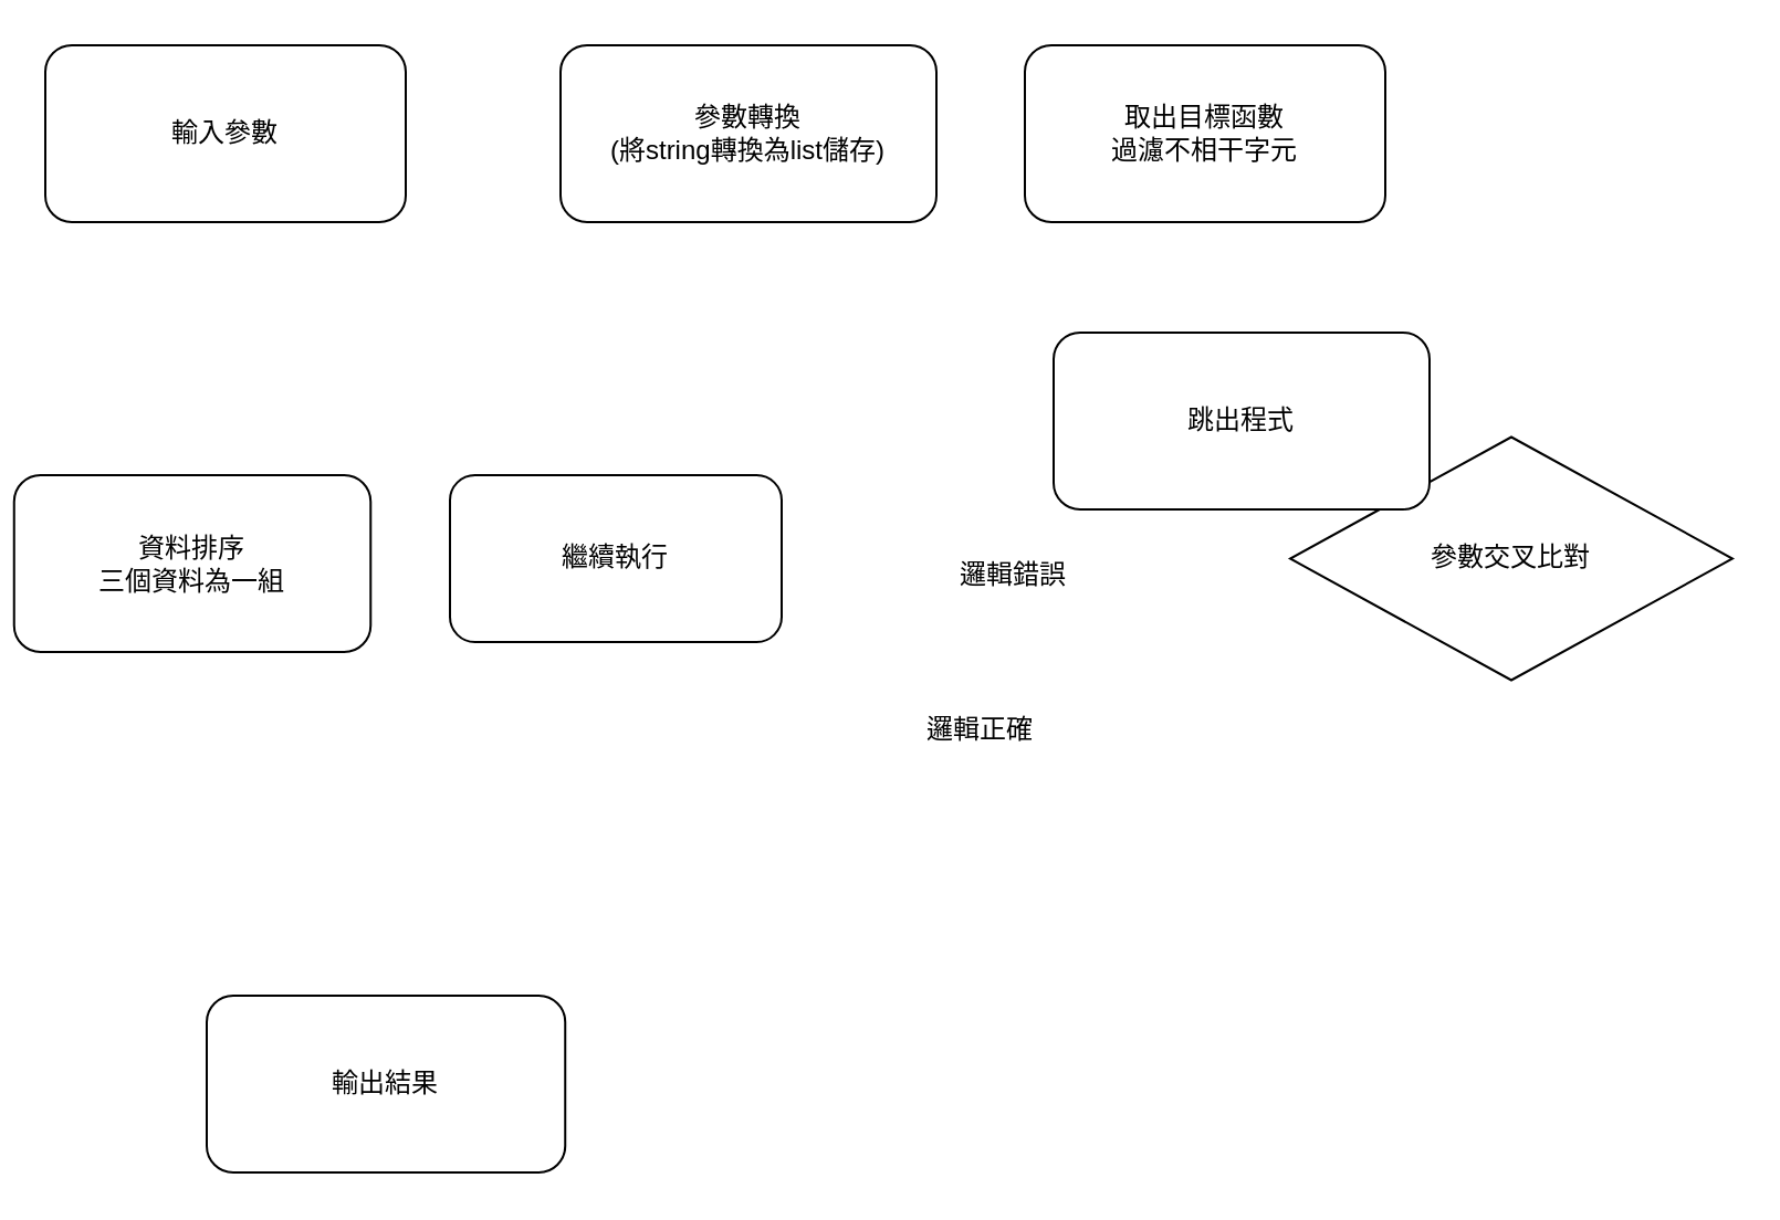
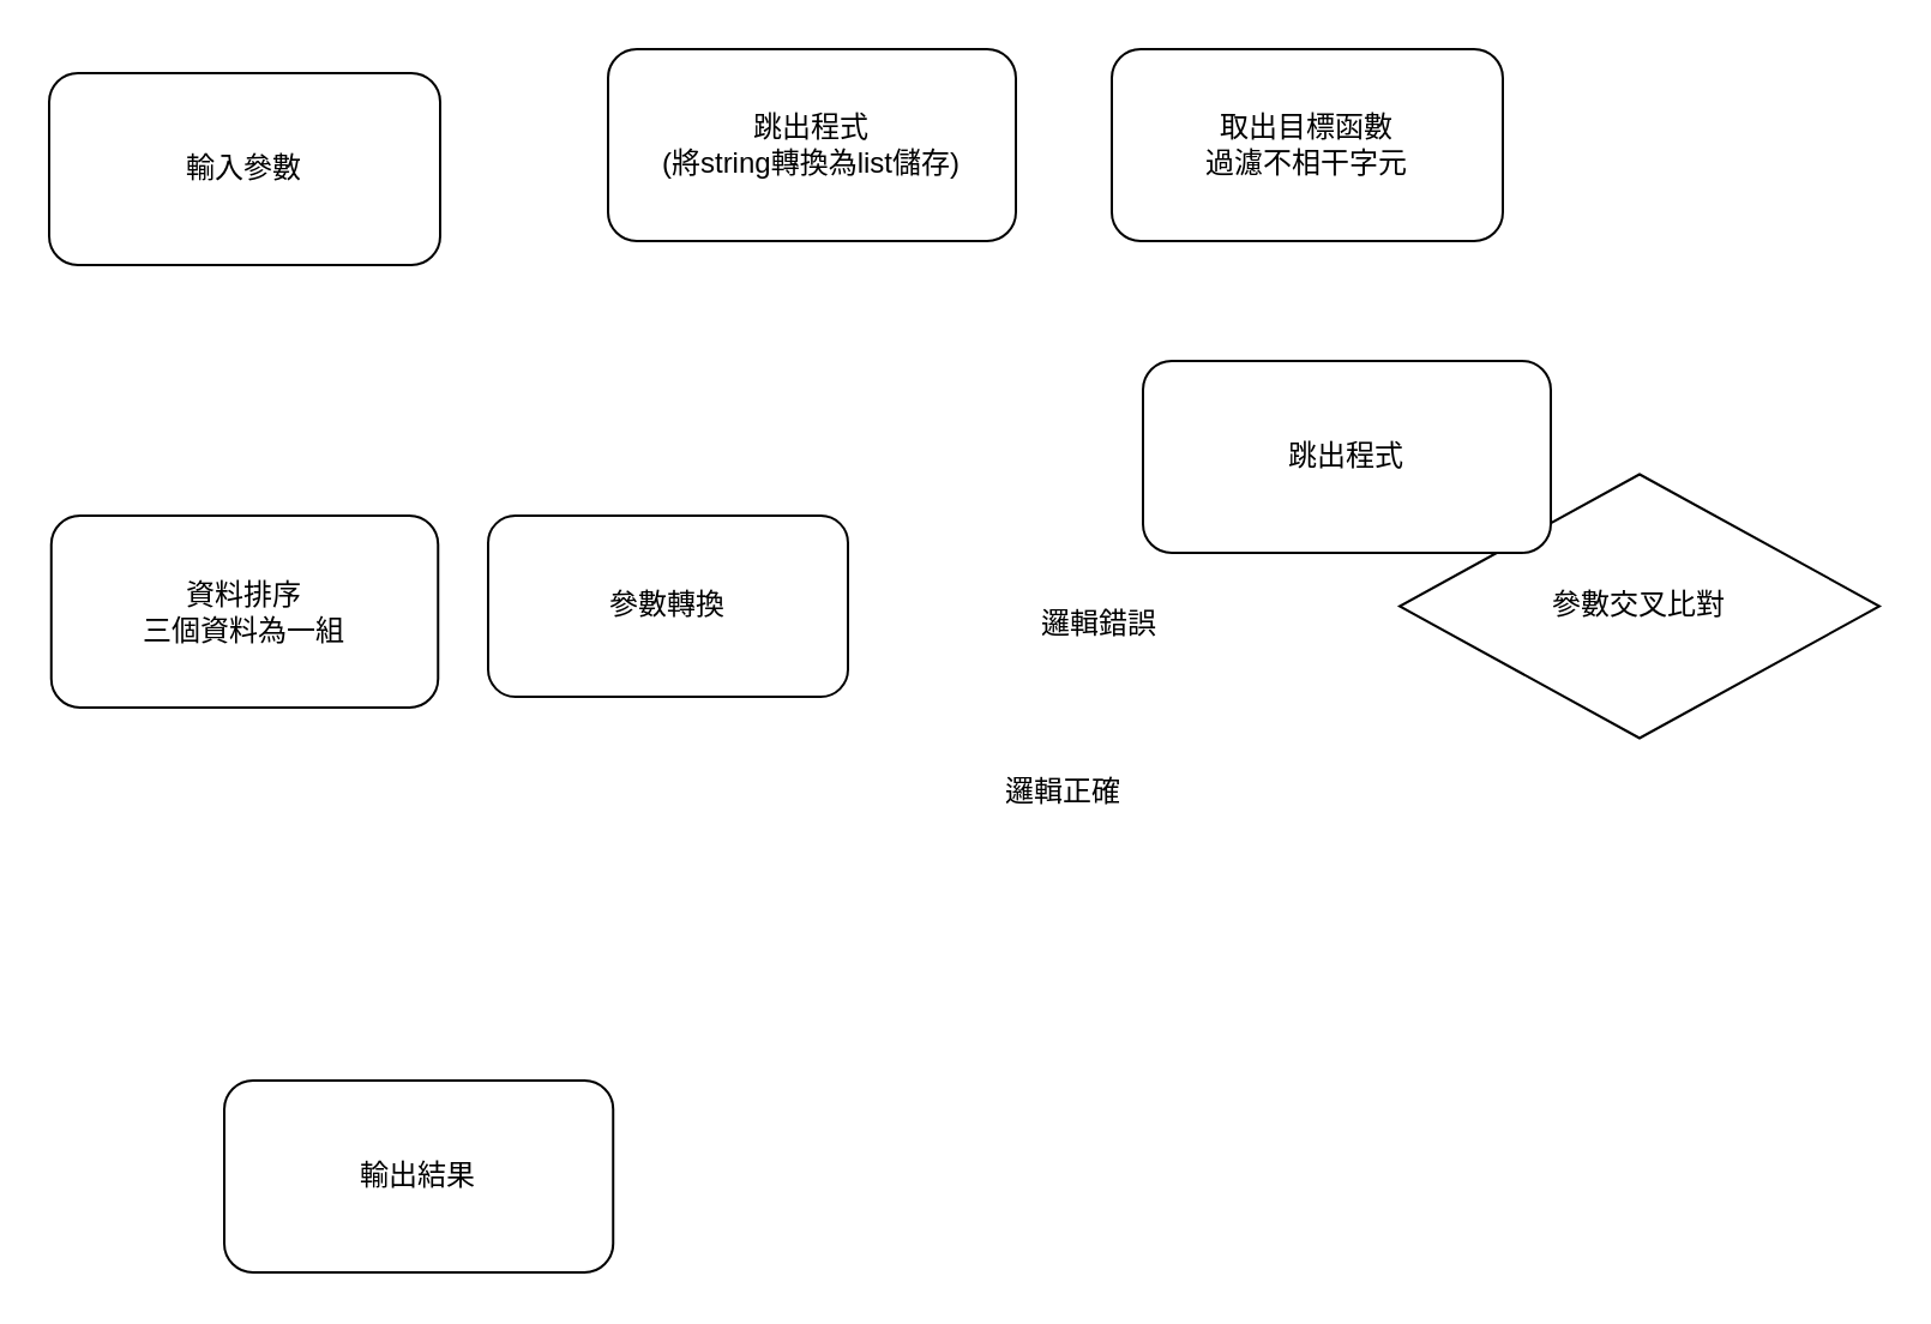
- <mxCell id="2" value="&lt;span&gt;輸入參數&lt;/span&gt;" style="rounded=1;whiteSpace=wrap;html=1;" parent="1" vertex="1"><mxGeometry x="20" y="20" width="163" height="80" as="geometry" /></mxCell>
+ <mxCell id="2" value="&lt;span&gt;輸入參數&lt;/span&gt;" style="rounded=1;whiteSpace=wrap;html=1;" parent="1" vertex="1"><mxGeometry x="20" y="30" width="163" height="80" as="geometry" /></mxCell>
- <mxCell id="5" value="&lt;span&gt;參數轉換&lt;br&gt;(將string轉換為list儲存)&lt;br&gt;&lt;/span&gt;" style="rounded=1;whiteSpace=wrap;html=1;" parent="1" vertex="1"><mxGeometry x="253" y="20" width="170" height="80" as="geometry" /></mxCell>
+ <mxCell id="5" value="&lt;span&gt;跳出程式&lt;br&gt;(將string轉換為list儲存)&lt;br&gt;&lt;/span&gt;" style="rounded=1;whiteSpace=wrap;html=1;" parent="1" vertex="1"><mxGeometry x="253" y="20" width="170" height="80" as="geometry" /></mxCell>
- <mxCell id="7" value="繼續執行" style="rounded=1;whiteSpace=wrap;html=1;" parent="1" vertex="1"><mxGeometry x="203" y="214.5" width="150" height="75.5" as="geometry" /></mxCell>
+ <mxCell id="7" value="參數轉換" style="rounded=1;whiteSpace=wrap;html=1;" parent="1" vertex="1"><mxGeometry x="203" y="214.5" width="150" height="75.5" as="geometry" /></mxCell>
- <mxCell id="3" value="資料排序&lt;br&gt;三個資料為一組" style="rounded=1;whiteSpace=wrap;html=1;" parent="1" vertex="1"><mxGeometry x="5.88" y="214.5" width="161.25" height="80" as="geometry" /></mxCell>
+ <mxCell id="3" value="資料排序&lt;br&gt;三個資料為一組" style="rounded=1;whiteSpace=wrap;html=1;" parent="1" vertex="1"><mxGeometry x="20.88" y="214.5" width="161.25" height="80" as="geometry" /></mxCell>
